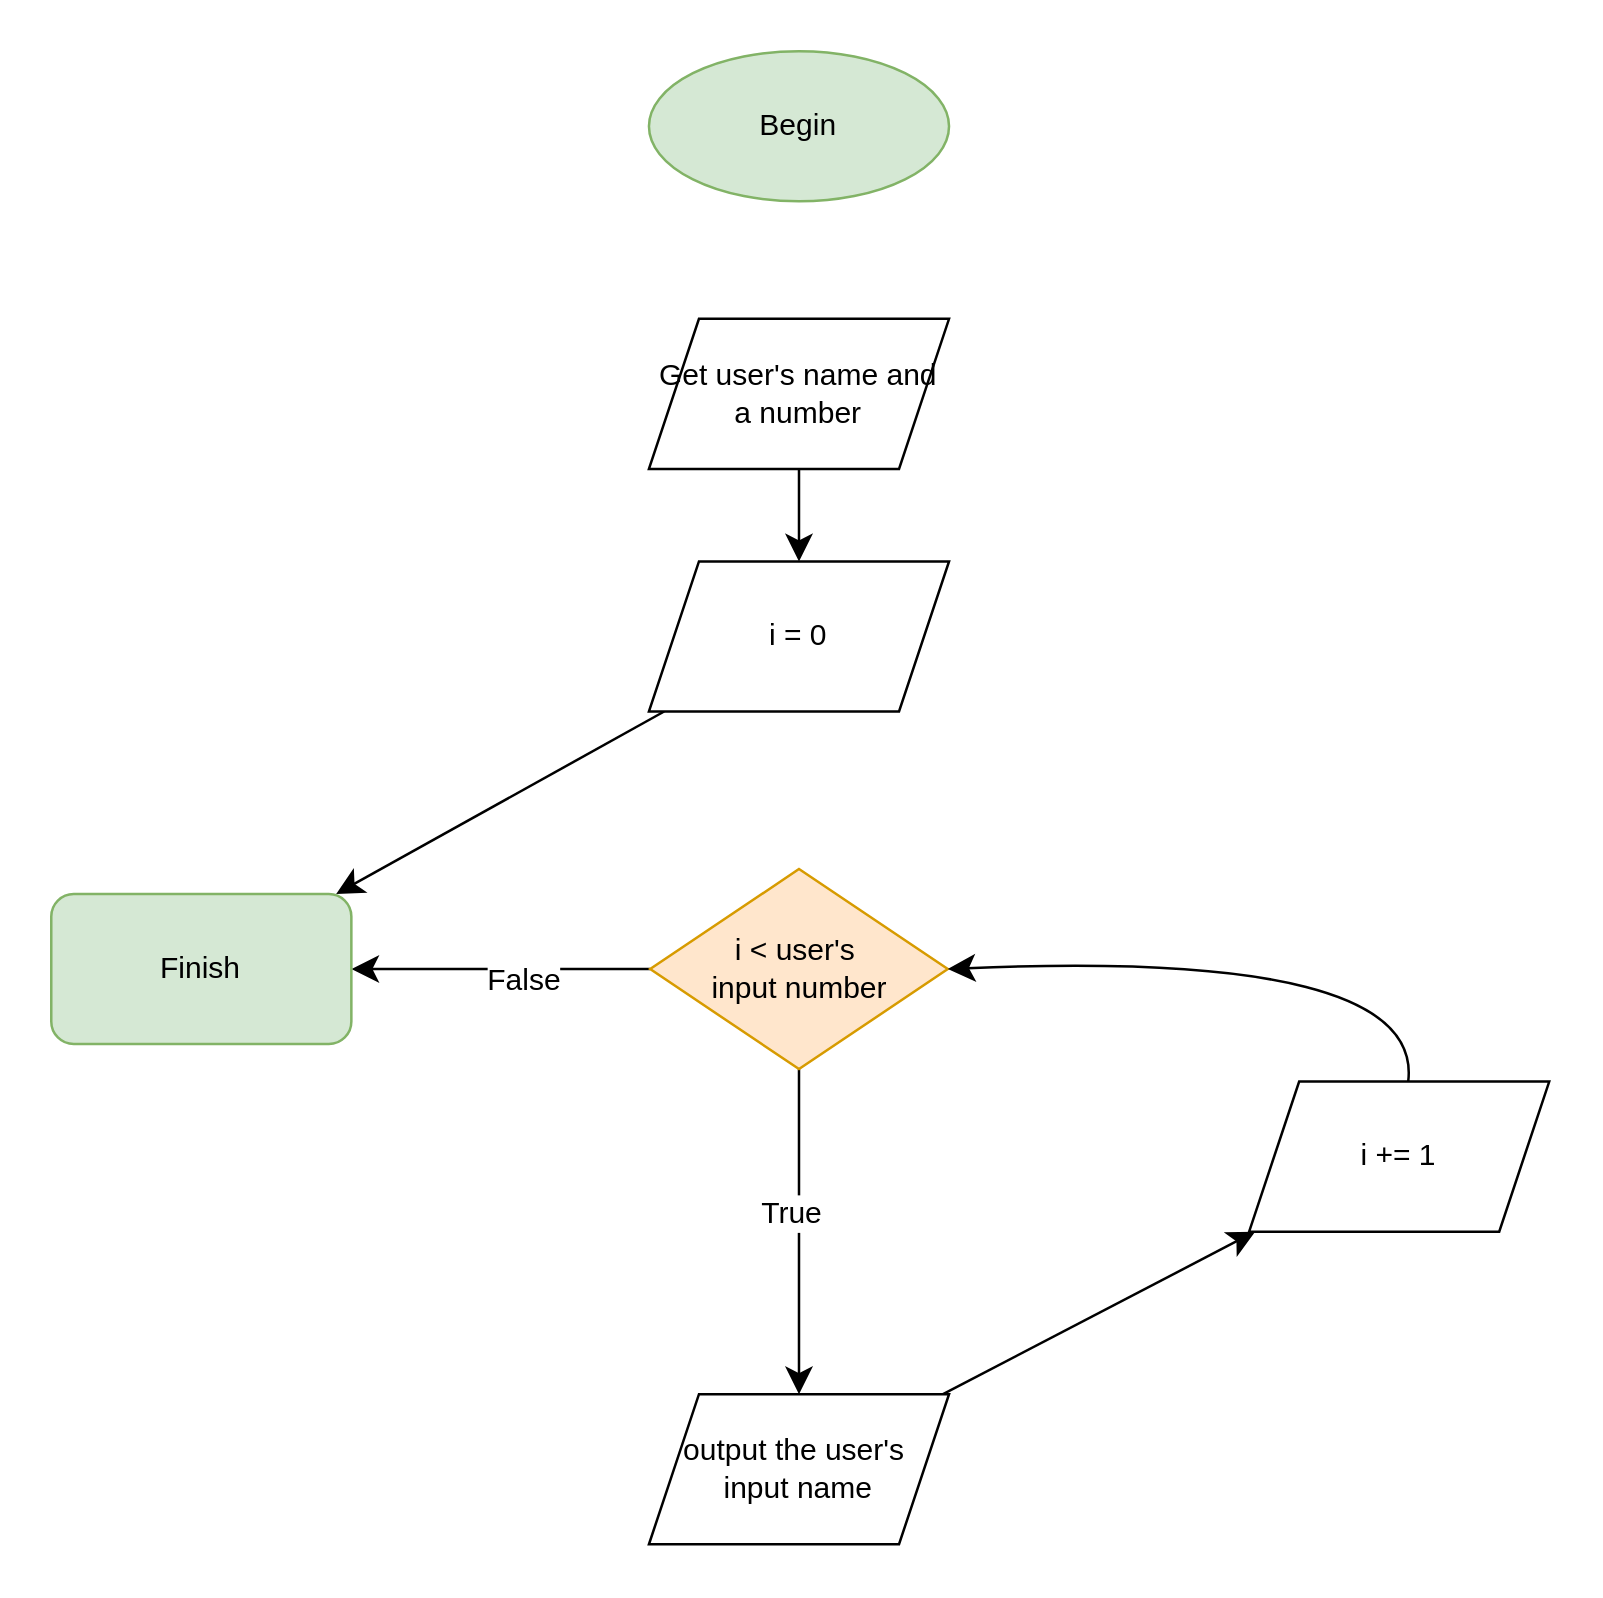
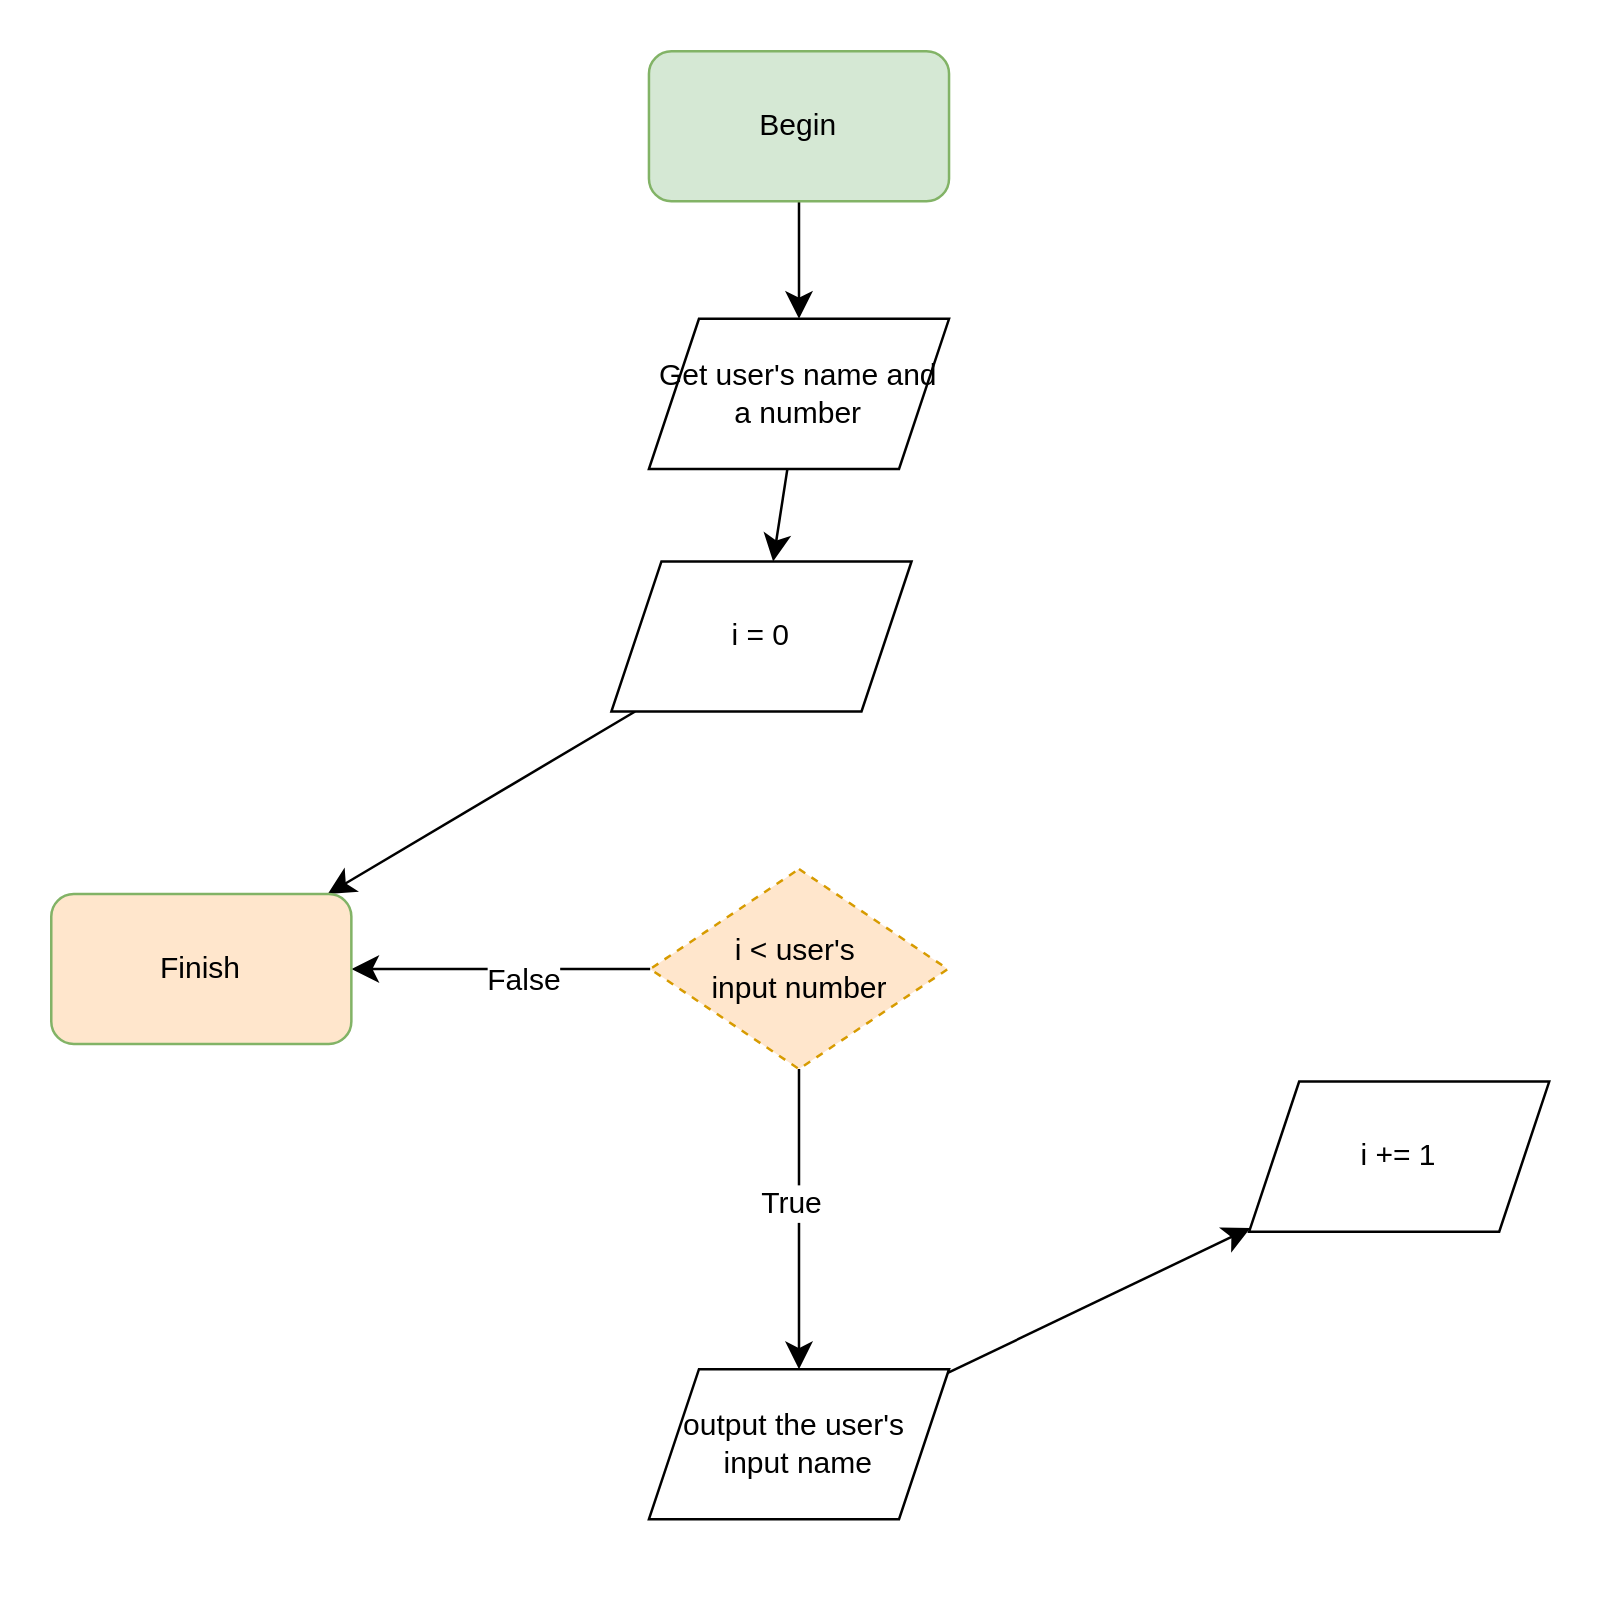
- <mxCell id="3" value="Begin" style="ellipse;whiteSpace=wrap;html=1;fillColor=#d5e8d4;strokeColor=#82b366;" vertex="1" parent="1"><mxGeometry x="259" y="20" width="120" height="60" as="geometry" /></mxCell>
+ <mxCell id="3" value="Begin" style="rounded=1;whiteSpace=wrap;html=1;fillColor=#d5e8d4;strokeColor=#82b366;" vertex="1" parent="1"><mxGeometry x="259" y="20" width="120" height="60" as="geometry" /></mxCell>
+ <mxCell id="2" value="" style="edgeStyle=none;curved=1;rounded=0;orthogonalLoop=1;jettySize=auto;html=1;fontSize=12;startSize=8;endSize=8;" edge="1" parent="1" source="3" target="5"><mxGeometry relative="1" as="geometry" /></mxCell>
- <mxCell id="7" value="i = 0" style="shape=parallelogram;perimeter=parallelogramPerimeter;whiteSpace=wrap;html=1;fixedSize=1;" vertex="1" parent="1"><mxGeometry x="259" y="224" width="120" height="60" as="geometry" /></mxCell>
+ <mxCell id="7" value="i = 0" style="shape=parallelogram;perimeter=parallelogramPerimeter;whiteSpace=wrap;html=1;fixedSize=1;" vertex="1" parent="1"><mxGeometry x="244" y="224" width="120" height="60" as="geometry" /></mxCell>
- <mxCell id="17" value="Finish" style="rounded=1;whiteSpace=wrap;html=1;fillColor=#d5e8d4;strokeColor=#82b366;" vertex="1" parent="1"><mxGeometry x="20" y="357" width="120" height="60" as="geometry" /></mxCell>
+ <mxCell id="17" value="Finish" style="rounded=1;whiteSpace=wrap;html=1;fillColor=#ffe6cc;strokeColor=#82b366;" vertex="1" parent="1"><mxGeometry x="20" y="357" width="120" height="60" as="geometry" /></mxCell>
- <mxCell id="12" value="i &amp;lt; user's&amp;nbsp;&lt;div&gt;input number&lt;/div&gt;" style="rhombus;whiteSpace=wrap;html=1;fillColor=#ffe6cc;strokeColor=#d79b00;" vertex="1" parent="1"><mxGeometry x="259.5" y="347" width="119" height="80" as="geometry" /></mxCell>
+ <mxCell id="12" value="i &amp;lt; user's&amp;nbsp;&lt;div&gt;input number&lt;/div&gt;" style="rhombus;whiteSpace=wrap;html=1;fillColor=#ffe6cc;strokeColor=#d79b00;dashed=1;" vertex="1" parent="1"><mxGeometry x="259.5" y="347" width="119" height="80" as="geometry" /></mxCell>
- <mxCell id="15" style="edgeStyle=none;curved=1;rounded=0;orthogonalLoop=1;jettySize=auto;html=1;entryX=1;entryY=0.5;entryDx=0;entryDy=0;fontSize=12;startSize=8;endSize=8;" edge="1" parent="1" source="16" target="12"><mxGeometry relative="1" as="geometry"><Array as="points"><mxPoint x="569" y="379" /></Array></mxGeometry></mxCell>
- <mxCell id="14" value="output the user's&amp;nbsp;&lt;div&gt;input name&lt;/div&gt;" style="shape=parallelogram;perimeter=parallelogramPerimeter;whiteSpace=wrap;html=1;fixedSize=1;" vertex="1" parent="1"><mxGeometry x="259" y="557" width="120" height="60" as="geometry" /></mxCell>
+ <mxCell id="14" value="output the user's&amp;nbsp;&lt;div&gt;input name&lt;/div&gt;" style="shape=parallelogram;perimeter=parallelogramPerimeter;whiteSpace=wrap;html=1;fixedSize=1;" vertex="1" parent="1"><mxGeometry x="259" y="547" width="120" height="60" as="geometry" /></mxCell>
